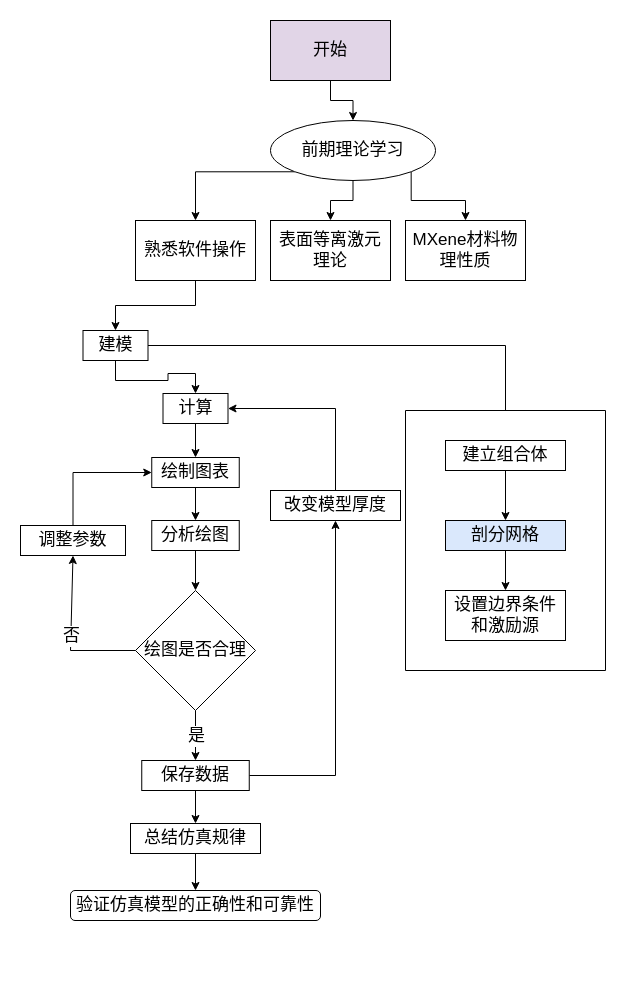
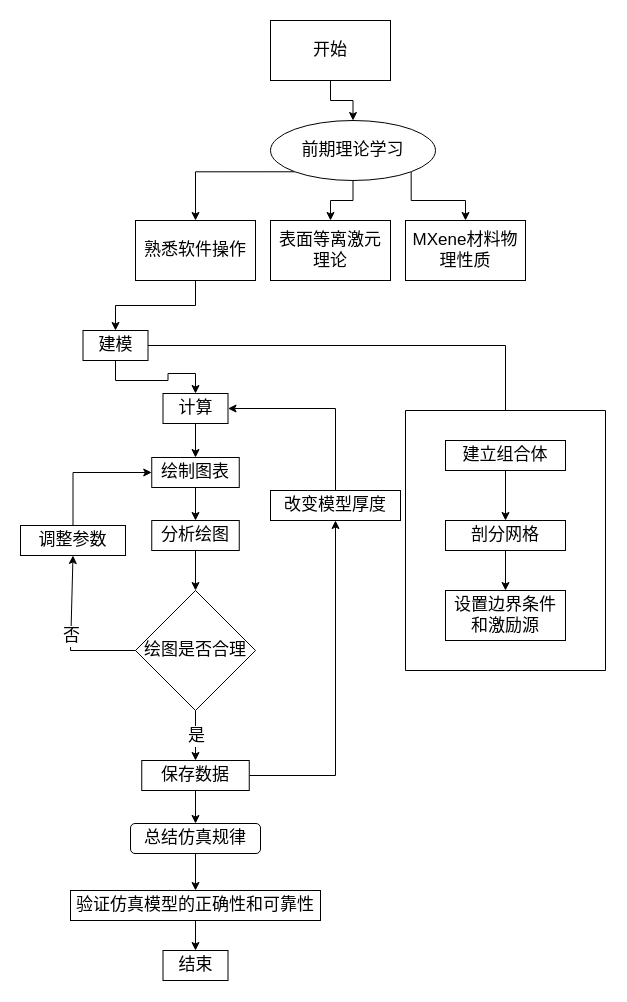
- <mxCell id="3" value="开始" style="rounded=0;whiteSpace=wrap;html=1;fontSize=17;fillColor=#e1d5e7;" vertex="1" parent="1"><mxGeometry x="270" y="20" width="120" height="60" as="geometry" /></mxCell>
+ <mxCell id="3" value="开始" style="rounded=0;whiteSpace=wrap;html=1;fontSize=17;" vertex="1" parent="1"><mxGeometry x="270" y="20" width="120" height="60" as="geometry" /></mxCell>
- <mxCell id="40" value="剖分网格" style="rounded=0;whiteSpace=wrap;html=1;fontSize=17;fillColor=#dae8fc;" vertex="1" parent="38"><mxGeometry x="40" y="110" width="120" height="30" as="geometry" /></mxCell>
+ <mxCell id="40" value="剖分网格" style="rounded=0;whiteSpace=wrap;html=1;fontSize=17;" vertex="1" parent="38"><mxGeometry x="40" y="110" width="120" height="30" as="geometry" /></mxCell>
- <mxCell id="25" value="总结仿真规律" style="rounded=0;whiteSpace=wrap;html=1;fontSize=17;" vertex="1" parent="1"><mxGeometry x="130" y="823" width="130" height="30" as="geometry" /></mxCell>
+ <mxCell id="25" value="总结仿真规律" style="whiteSpace=wrap;html=1;fontSize=17;rounded=1;" vertex="1" parent="1"><mxGeometry x="130" y="823" width="130" height="30" as="geometry" /></mxCell>
- <mxCell id="27" value="验证仿真模型的正确性和可靠性" style="whiteSpace=wrap;html=1;fontSize=17;rounded=1;" vertex="1" parent="1"><mxGeometry x="70" y="890" width="250" height="30" as="geometry" /></mxCell>
+ <mxCell id="27" value="验证仿真模型的正确性和可靠性" style="rounded=0;whiteSpace=wrap;html=1;fontSize=17;" vertex="1" parent="1"><mxGeometry x="70" y="890" width="250" height="30" as="geometry" /></mxCell>
+ <mxCell id="26" style="edgeStyle=orthogonalEdgeStyle;rounded=0;orthogonalLoop=1;jettySize=auto;html=1;exitX=0.5;exitY=1;exitDx=0;exitDy=0;entryX=0.5;entryY=0;entryDx=0;entryDy=0;fontSize=17;" edge="1" parent="1" source="27" target="28"><mxGeometry relative="1" as="geometry" /></mxCell>
+ <mxCell id="28" value="结束" style="rounded=0;whiteSpace=wrap;html=1;fontSize=17;" vertex="1" parent="1"><mxGeometry x="162.5" y="950" width="65" height="30" as="geometry" /></mxCell>
